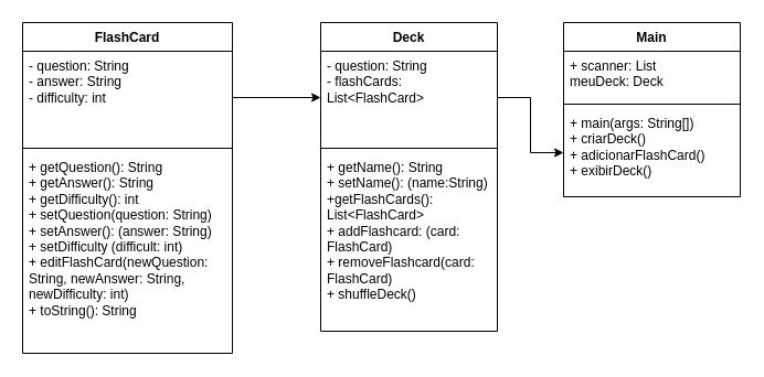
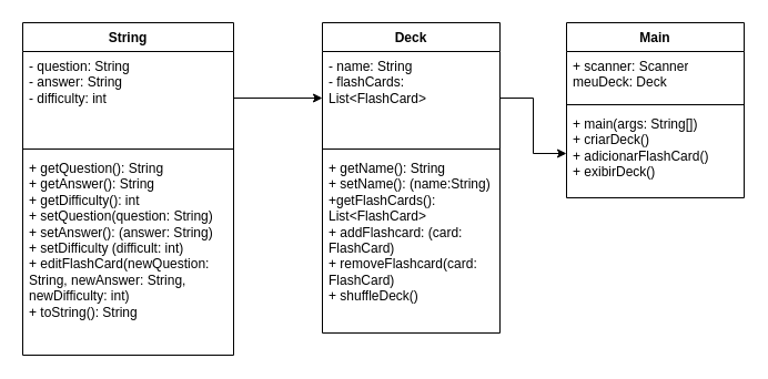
- <mxCell id="2" value="FlashCard" style="swimlane;fontStyle=1;align=center;verticalAlign=top;childLayout=stackLayout;horizontal=1;startSize=26;horizontalStack=0;resizeParent=1;resizeParentMax=0;resizeLast=0;collapsible=1;marginBottom=0;whiteSpace=wrap;html=1;" vertex="1" parent="1"><mxGeometry x="20" y="20" width="190" height="300" as="geometry" /></mxCell>
+ <mxCell id="2" value="String" style="swimlane;fontStyle=1;align=center;verticalAlign=top;childLayout=stackLayout;horizontal=1;startSize=26;horizontalStack=0;resizeParent=1;resizeParentMax=0;resizeLast=0;collapsible=1;marginBottom=0;whiteSpace=wrap;html=1;" vertex="1" parent="1"><mxGeometry x="20" y="20" width="190" height="300" as="geometry" /></mxCell>
- <mxCell id="12" value="+ scanner: List&lt;div&gt;meuDeck: Deck&lt;/div&gt;" style="text;strokeColor=none;fillColor=none;align=left;verticalAlign=top;spacingLeft=4;spacingRight=4;overflow=hidden;rotatable=0;points=[[0,0.5],[1,0.5]];portConstraint=eastwest;whiteSpace=wrap;html=1;" vertex="1" parent="11"><mxGeometry y="26" width="160" height="44" as="geometry" /></mxCell>
+ <mxCell id="12" value="+ scanner: Scanner&lt;div&gt;meuDeck: Deck&lt;/div&gt;" style="text;strokeColor=none;fillColor=none;align=left;verticalAlign=top;spacingLeft=4;spacingRight=4;overflow=hidden;rotatable=0;points=[[0,0.5],[1,0.5]];portConstraint=eastwest;whiteSpace=wrap;html=1;" vertex="1" parent="11"><mxGeometry y="26" width="160" height="44" as="geometry" /></mxCell>
- <mxCell id="7" value="- question: String&lt;div&gt;- flashCards: List&amp;lt;FlashCard&amp;gt;&lt;/div&gt;" style="text;strokeColor=none;fillColor=none;align=left;verticalAlign=top;spacingLeft=4;spacingRight=4;overflow=hidden;rotatable=0;points=[[0,0.5],[1,0.5]];portConstraint=eastwest;whiteSpace=wrap;html=1;" vertex="1" parent="6"><mxGeometry y="26" width="160" height="84" as="geometry" /></mxCell>
+ <mxCell id="7" value="- name: String&lt;div&gt;- flashCards: List&amp;lt;FlashCard&amp;gt;&lt;/div&gt;" style="text;strokeColor=none;fillColor=none;align=left;verticalAlign=top;spacingLeft=4;spacingRight=4;overflow=hidden;rotatable=0;points=[[0,0.5],[1,0.5]];portConstraint=eastwest;whiteSpace=wrap;html=1;" vertex="1" parent="6"><mxGeometry y="26" width="160" height="84" as="geometry" /></mxCell>
